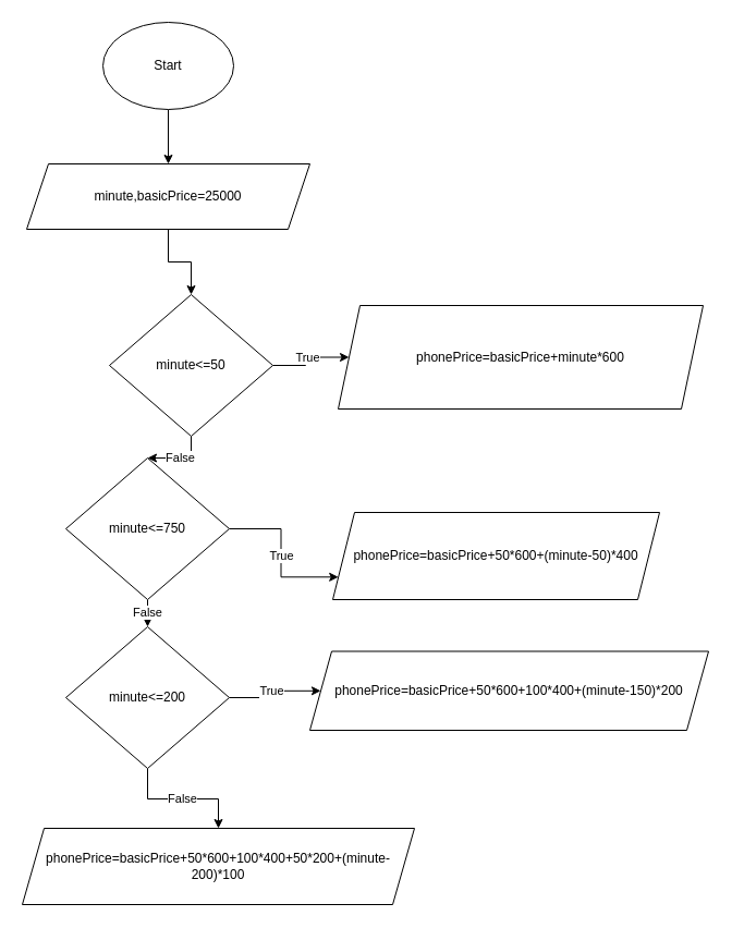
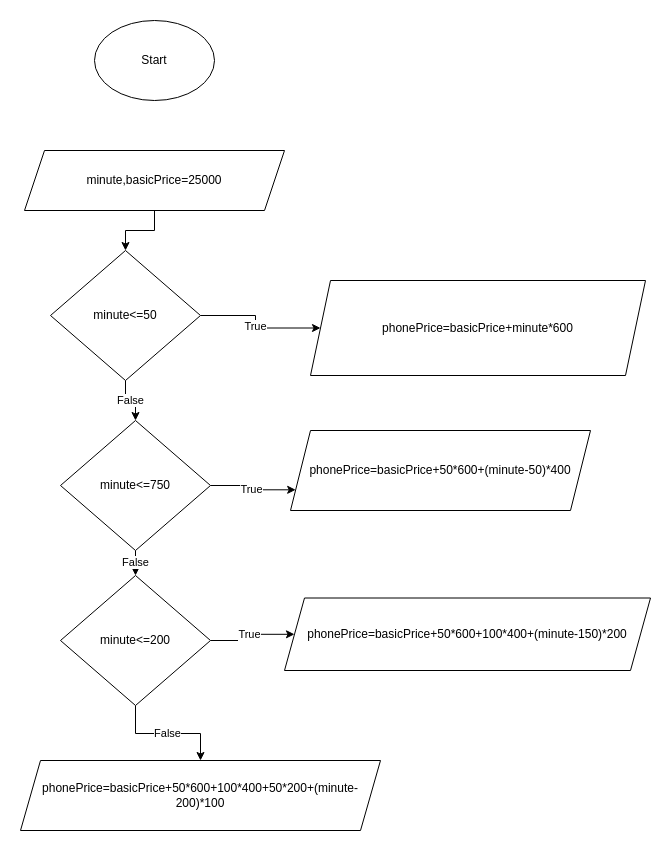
- <mxCell id="2" style="edgeStyle=orthogonalEdgeStyle;rounded=0;orthogonalLoop=1;jettySize=auto;html=1;entryX=0.5;entryY=0;entryDx=0;entryDy=0;" parent="1" source="3" target="5" edge="1"><mxGeometry relative="1" as="geometry" /></mxCell>
- <mxCell id="8" value="minute&amp;lt;=50" style="rhombus;whiteSpace=wrap;html=1;" parent="1" vertex="1"><mxGeometry x="100" y="270" width="150" height="130" as="geometry" /></mxCell>
+ <mxCell id="8" value="minute&amp;lt;=50" style="rhombus;whiteSpace=wrap;html=1;" parent="1" vertex="1"><mxGeometry x="50" y="250" width="150" height="130" as="geometry" /></mxCell>
- <mxCell id="16" value="phonePrice=basicPrice+50*600+(minute-50)*400" style="shape=parallelogram;perimeter=parallelogramPerimeter;whiteSpace=wrap;html=1;fixedSize=1;" parent="1" vertex="1"><mxGeometry x="305" y="470" width="300" height="80" as="geometry" /></mxCell>
+ <mxCell id="16" value="phonePrice=basicPrice+50*600+(minute-50)*400" style="shape=parallelogram;perimeter=parallelogramPerimeter;whiteSpace=wrap;html=1;fixedSize=1;" parent="1" vertex="1"><mxGeometry x="290" y="430" width="300" height="80" as="geometry" /></mxCell>
